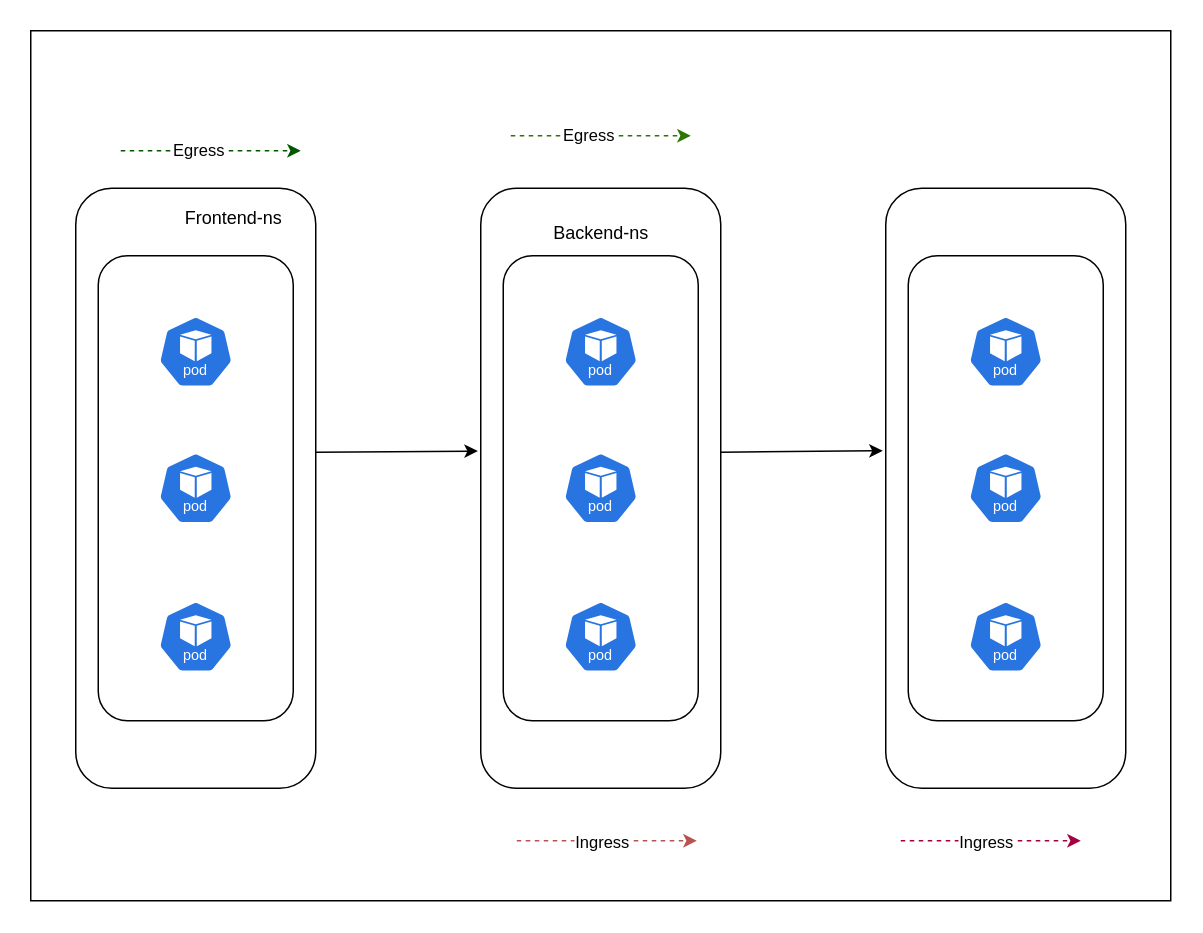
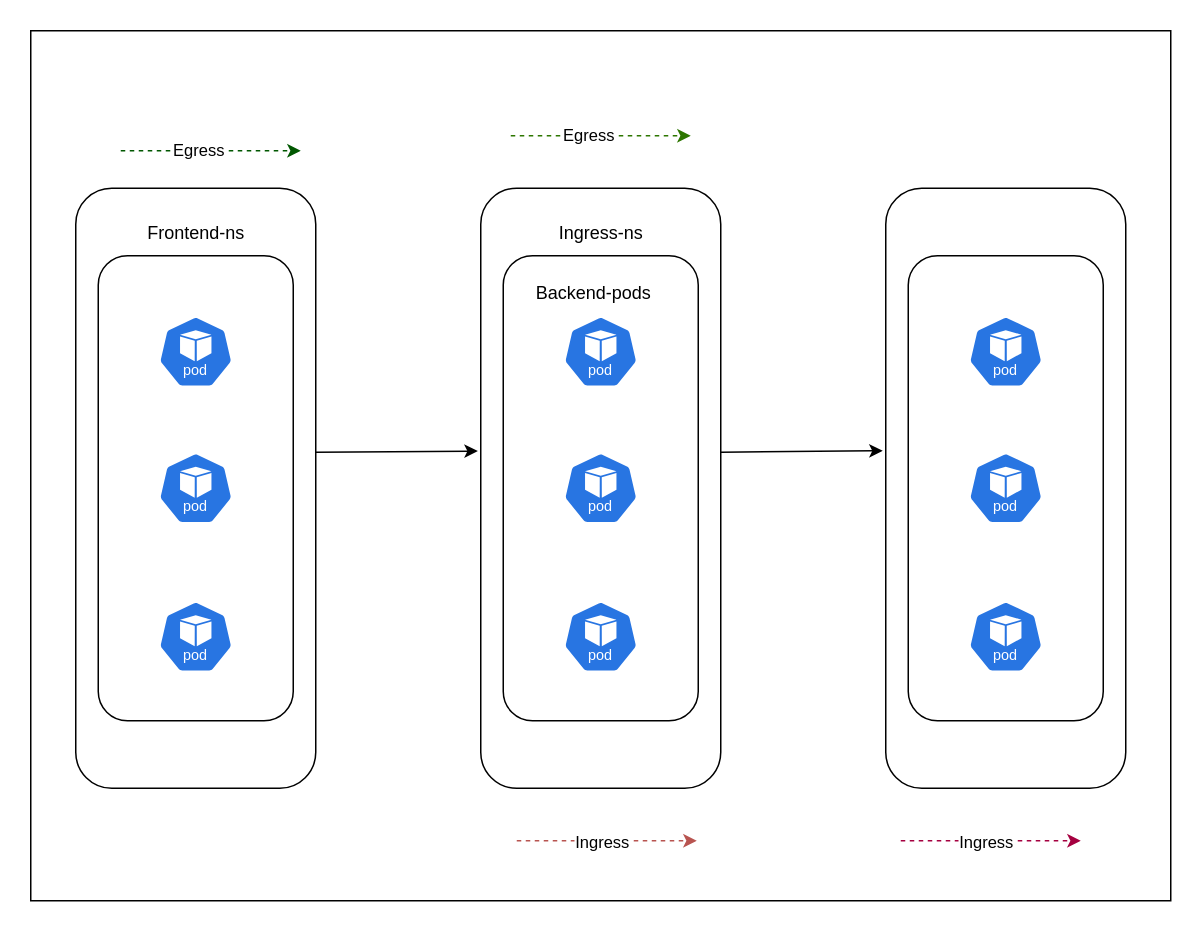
- <mxCell id="8" value="Frontend-ns" style="text;html=1;align=center;verticalAlign=middle;resizable=0;points=[];autosize=1;strokeColor=none;fillColor=none;" vertex="1" parent="1"><mxGeometry x="110" y="130" width="90" height="30" as="geometry" /></mxCell>
+ <mxCell id="8" value="Frontend-ns" style="text;html=1;align=center;verticalAlign=middle;resizable=0;points=[];autosize=1;strokeColor=none;fillColor=none;" vertex="1" parent="1"><mxGeometry x="85" y="140" width="90" height="30" as="geometry" /></mxCell>
- <mxCell id="14" value="Backend-ns" style="text;html=1;align=center;verticalAlign=middle;resizable=0;points=[];autosize=1;strokeColor=none;fillColor=none;" vertex="1" parent="1"><mxGeometry x="355" y="140" width="90" height="30" as="geometry" /></mxCell>
+ <mxCell id="14" value="Ingress-ns" style="text;html=1;align=center;verticalAlign=middle;resizable=0;points=[];autosize=1;strokeColor=none;fillColor=none;" vertex="1" parent="1"><mxGeometry x="355" y="140" width="90" height="30" as="geometry" /></mxCell>
+ <mxCell id="15" value="Backend-pods" style="text;html=1;align=center;verticalAlign=middle;resizable=0;points=[];autosize=1;strokeColor=none;fillColor=none;" vertex="1" parent="1"><mxGeometry x="345" y="180" width="100" height="30" as="geometry" /></mxCell>
